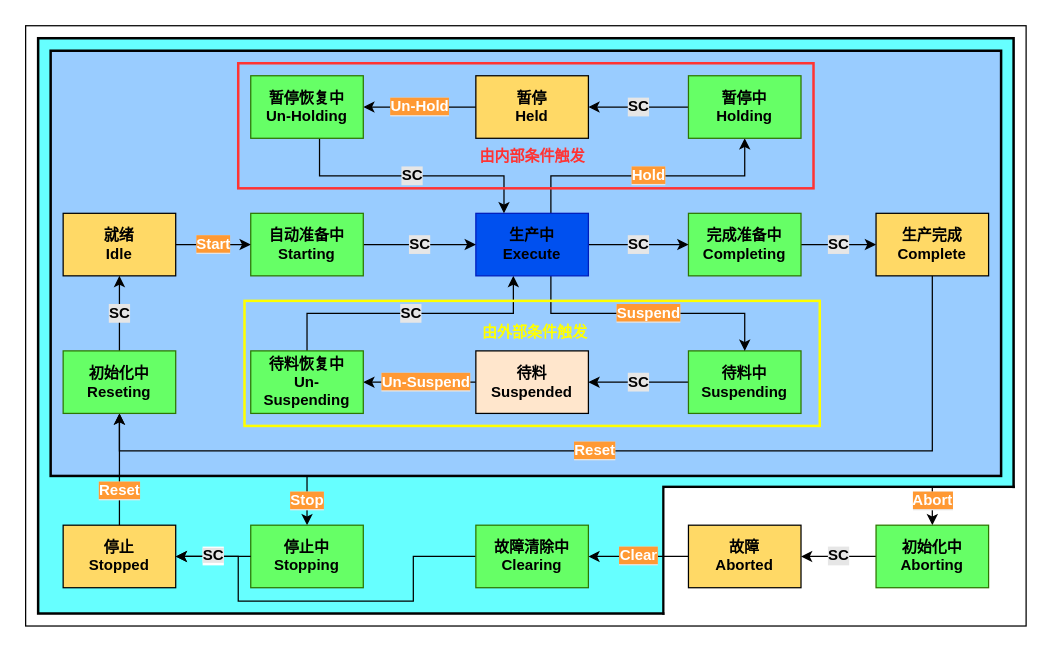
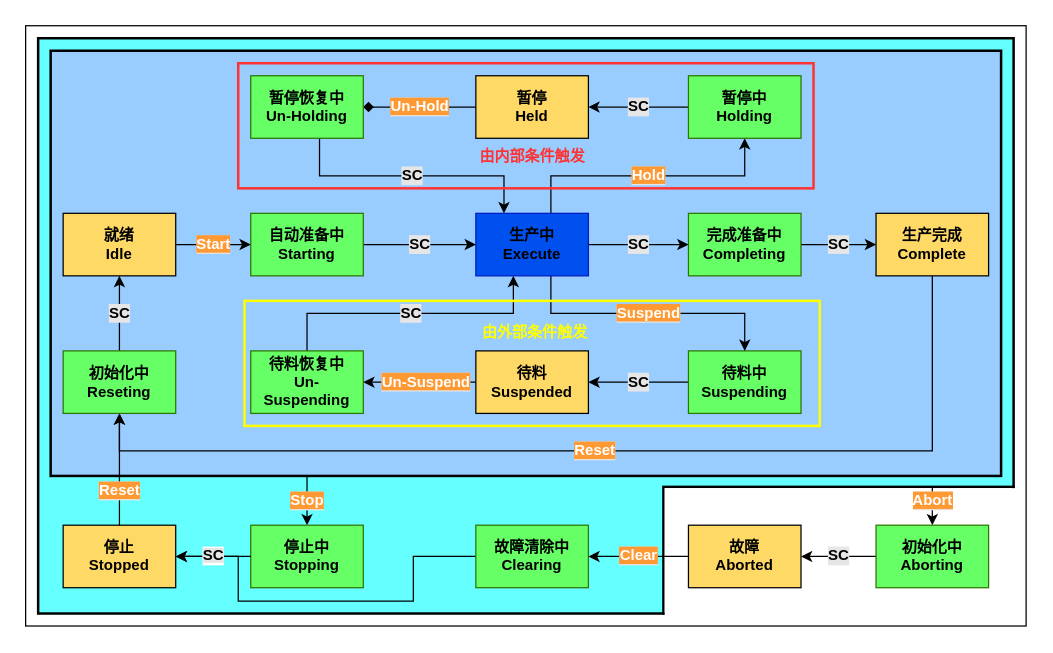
- <mxCell id="37" value="&lt;b&gt;&lt;font style=&quot;background-color: rgb(255, 153, 51);&quot; color=&quot;#ffffff&quot;&gt;Un-Hold&lt;/font&gt;&lt;/b&gt;" style="edgeStyle=orthogonalEdgeStyle;rounded=0;orthogonalLoop=1;jettySize=auto;html=1;labelBackgroundColor=#E6E6E6;fontSize=12;fontColor=#000000;" parent="1" source="38" target="40" edge="1"><mxGeometry relative="1" as="geometry" /></mxCell>
+ <mxCell id="37" value="&lt;b&gt;&lt;font style=&quot;background-color: rgb(255, 153, 51);&quot; color=&quot;#ffffff&quot;&gt;Un-Hold&lt;/font&gt;&lt;/b&gt;" style="edgeStyle=orthogonalEdgeStyle;rounded=0;orthogonalLoop=1;jettySize=auto;html=1;labelBackgroundColor=#E6E6E6;fontSize=12;fontColor=#000000;endArrow=diamond;" parent="1" source="38" target="40" edge="1"><mxGeometry relative="1" as="geometry" /></mxCell>
- <mxCell id="26" value="&lt;b&gt;待料&lt;br&gt;Suspended&lt;br&gt;&lt;/b&gt;" style="rounded=0;whiteSpace=wrap;html=1;fillColor=#ffe6cc;" parent="1" vertex="1"><mxGeometry x="380" y="280" width="90" height="50" as="geometry" /></mxCell>
+ <mxCell id="26" value="&lt;b&gt;待料&lt;br&gt;Suspended&lt;br&gt;&lt;/b&gt;" style="rounded=0;whiteSpace=wrap;html=1;fillColor=#FFD966;" parent="1" vertex="1"><mxGeometry x="380" y="280" width="90" height="50" as="geometry" /></mxCell>
